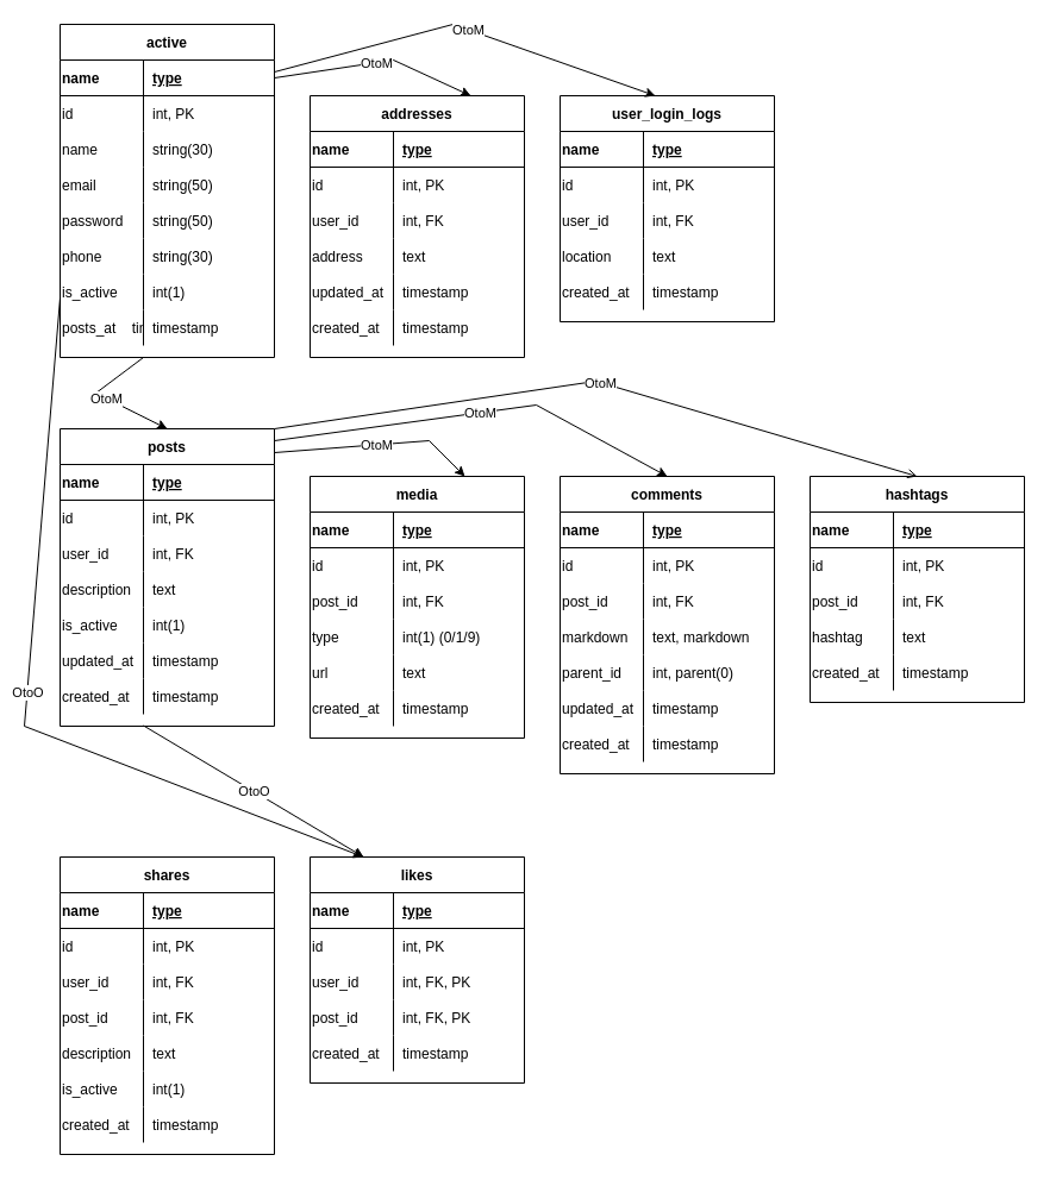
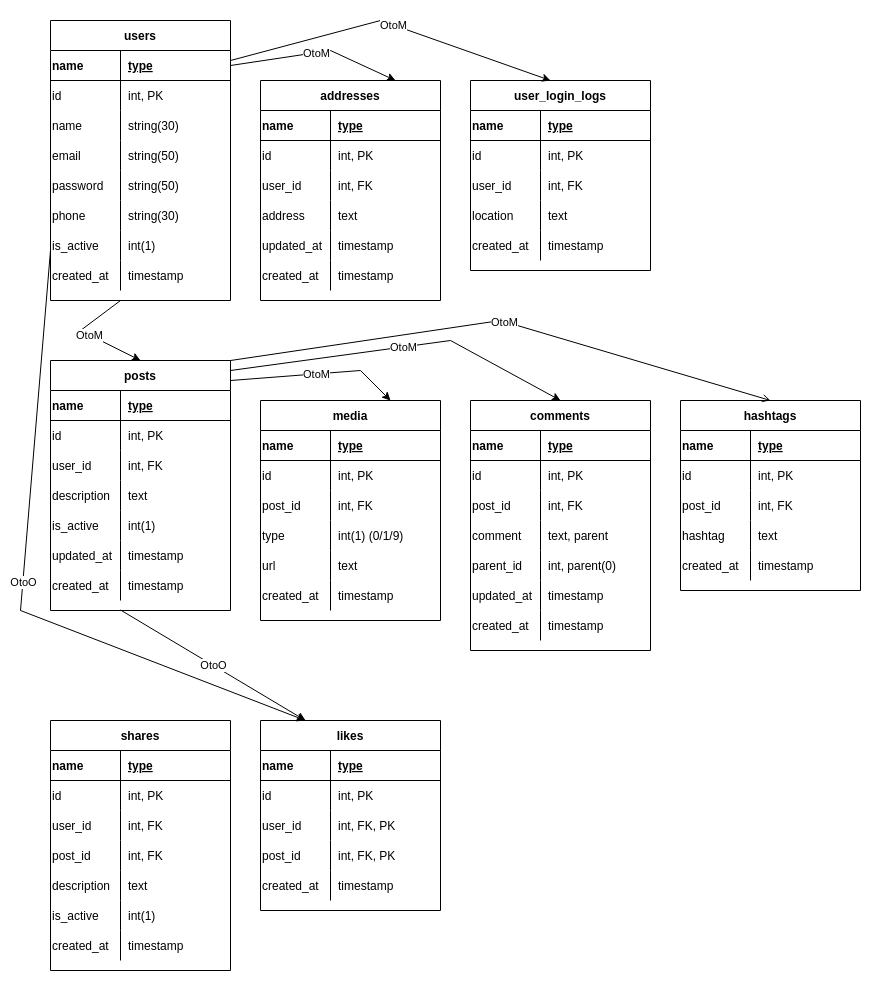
- <mxCell id="2" value="active" style="shape=table;startSize=30;container=1;collapsible=1;childLayout=tableLayout;fixedRows=1;rowLines=0;fontStyle=1;align=center;resizeLast=1;" vertex="1" parent="1"><mxGeometry x="50" y="20" width="180" height="280" as="geometry" /></mxCell>
+ <mxCell id="2" value="users" style="shape=table;startSize=30;container=1;collapsible=1;childLayout=tableLayout;fixedRows=1;rowLines=0;fontStyle=1;align=center;resizeLast=1;" vertex="1" parent="1"><mxGeometry x="50" y="20" width="180" height="280" as="geometry" /></mxCell>
- <mxCell id="25" value="posts_at    timesa" style="shape=partialRectangle;connectable=0;fillColor=none;top=0;left=0;bottom=0;right=0;editable=1;overflow=hidden;align=left;" vertex="1" parent="24"><mxGeometry width="70" height="30" as="geometry"><mxRectangle width="70" height="30" as="alternateBounds" /></mxGeometry></mxCell>
+ <mxCell id="25" value="created_at    timesa" style="shape=partialRectangle;connectable=0;fillColor=none;top=0;left=0;bottom=0;right=0;editable=1;overflow=hidden;align=left;" vertex="1" parent="24"><mxGeometry width="70" height="30" as="geometry"><mxRectangle width="70" height="30" as="alternateBounds" /></mxGeometry></mxCell>
- <mxCell id="98" value="markdown    " style="shape=partialRectangle;connectable=0;fillColor=none;top=0;left=0;bottom=0;right=0;editable=1;overflow=hidden;align=left;" vertex="1" parent="97"><mxGeometry width="70" height="30" as="geometry"><mxRectangle width="70" height="30" as="alternateBounds" /></mxGeometry></mxCell>
+ <mxCell id="98" value="comment    " style="shape=partialRectangle;connectable=0;fillColor=none;top=0;left=0;bottom=0;right=0;editable=1;overflow=hidden;align=left;" vertex="1" parent="97"><mxGeometry width="70" height="30" as="geometry"><mxRectangle width="70" height="30" as="alternateBounds" /></mxGeometry></mxCell>
- <mxCell id="99" value="text, markdown" style="shape=partialRectangle;connectable=0;fillColor=none;top=0;left=0;bottom=0;right=0;align=left;spacingLeft=6;overflow=hidden;" vertex="1" parent="97"><mxGeometry x="70" width="110" height="30" as="geometry"><mxRectangle width="110" height="30" as="alternateBounds" /></mxGeometry></mxCell>
+ <mxCell id="99" value="text, parent" style="shape=partialRectangle;connectable=0;fillColor=none;top=0;left=0;bottom=0;right=0;align=left;spacingLeft=6;overflow=hidden;" vertex="1" parent="97"><mxGeometry x="70" width="110" height="30" as="geometry"><mxRectangle width="110" height="30" as="alternateBounds" /></mxGeometry></mxCell>
